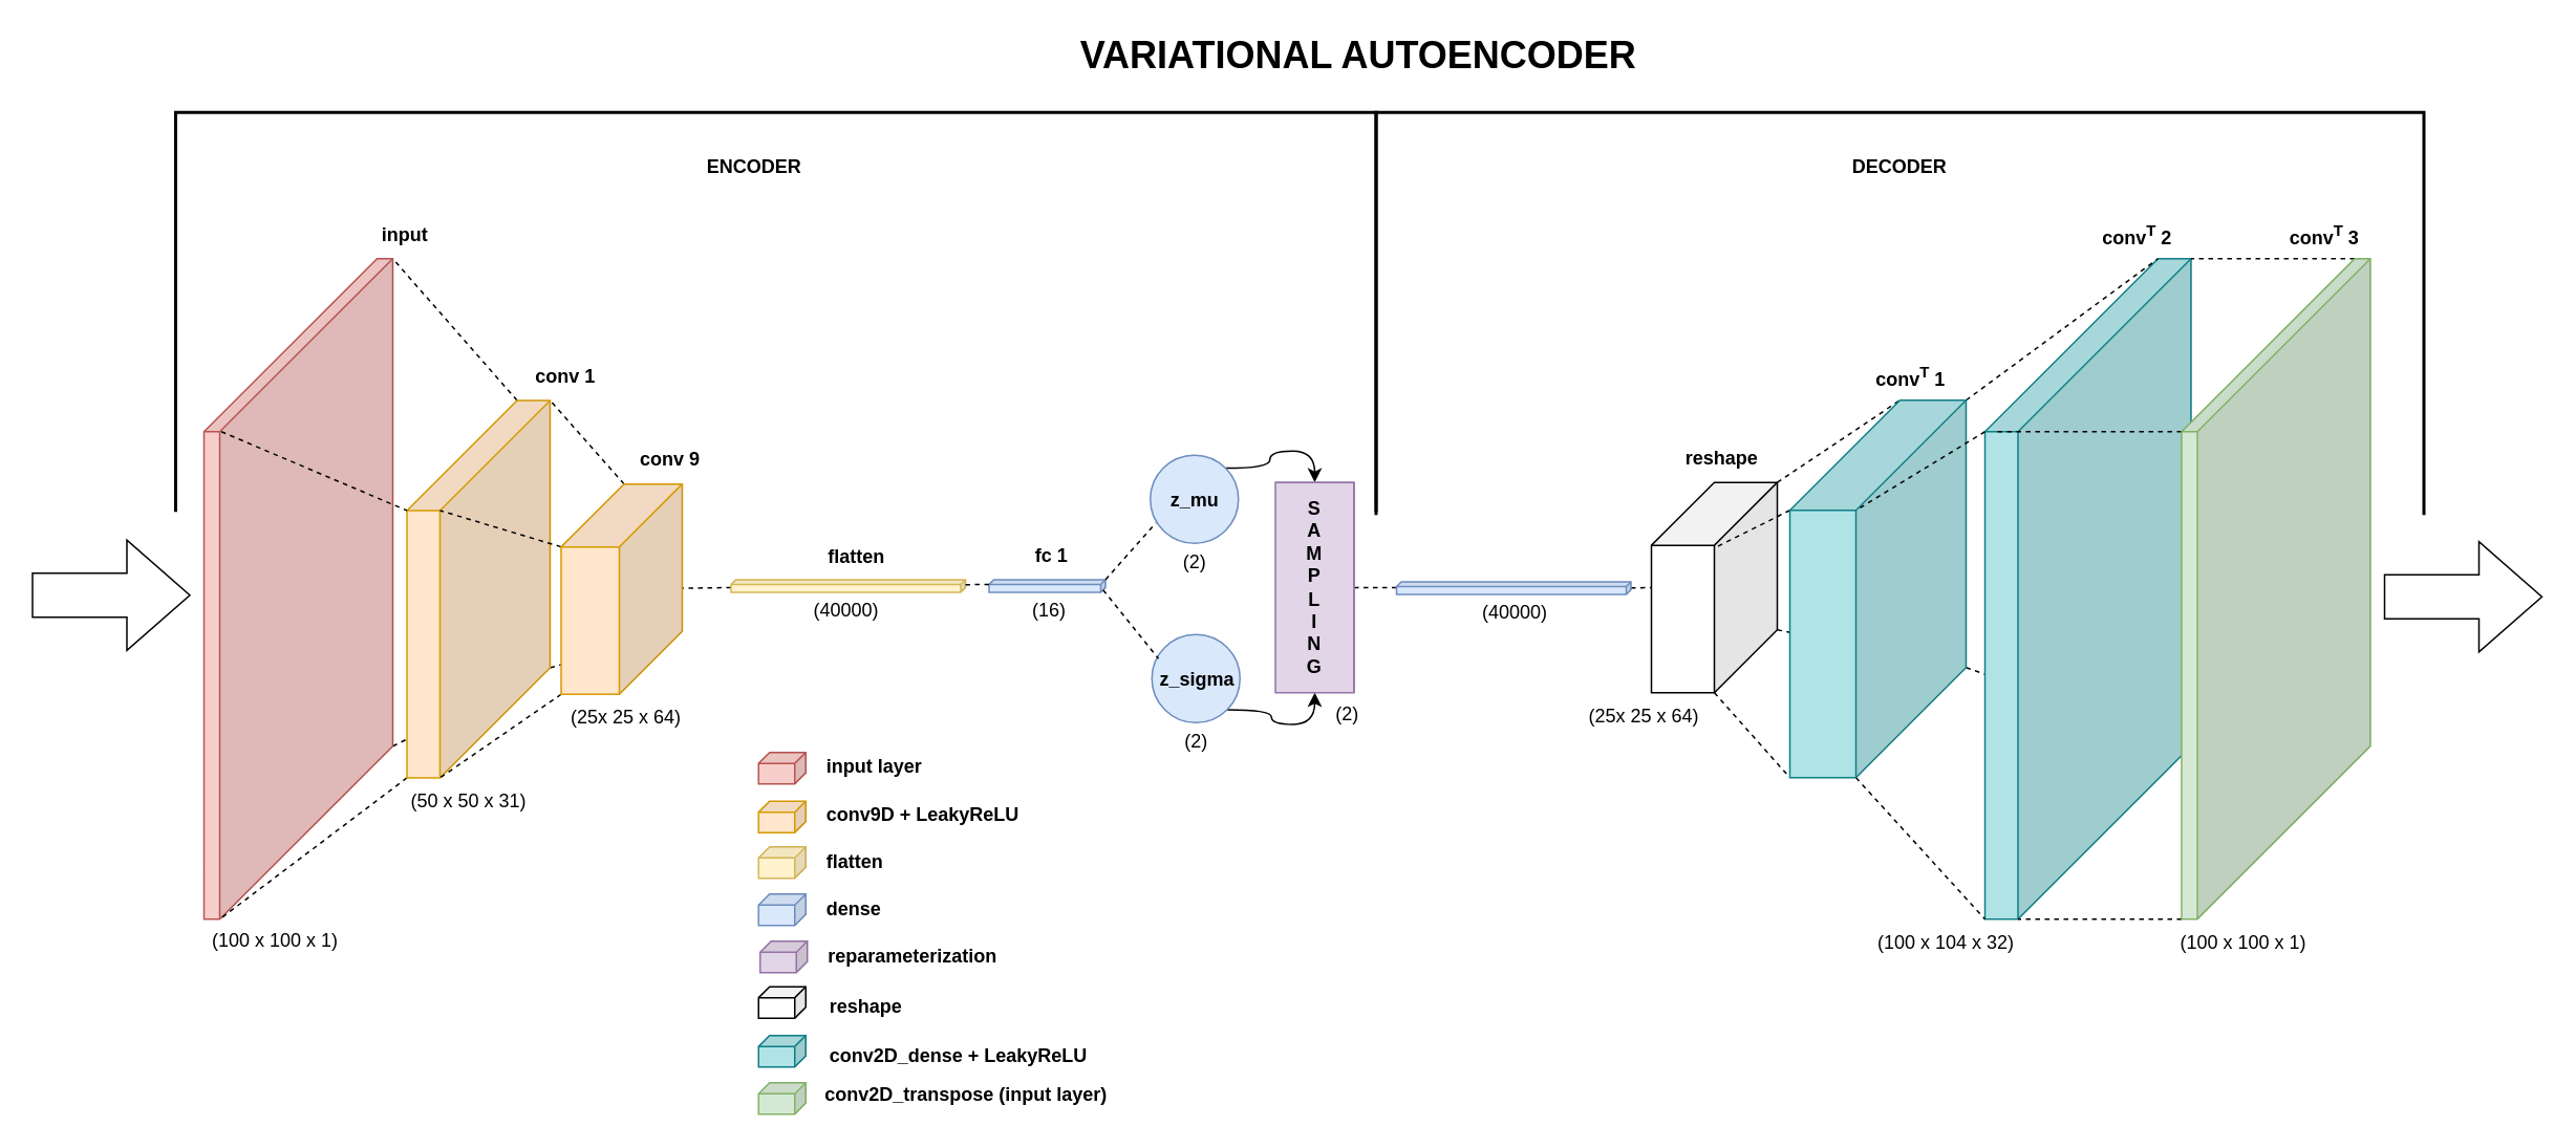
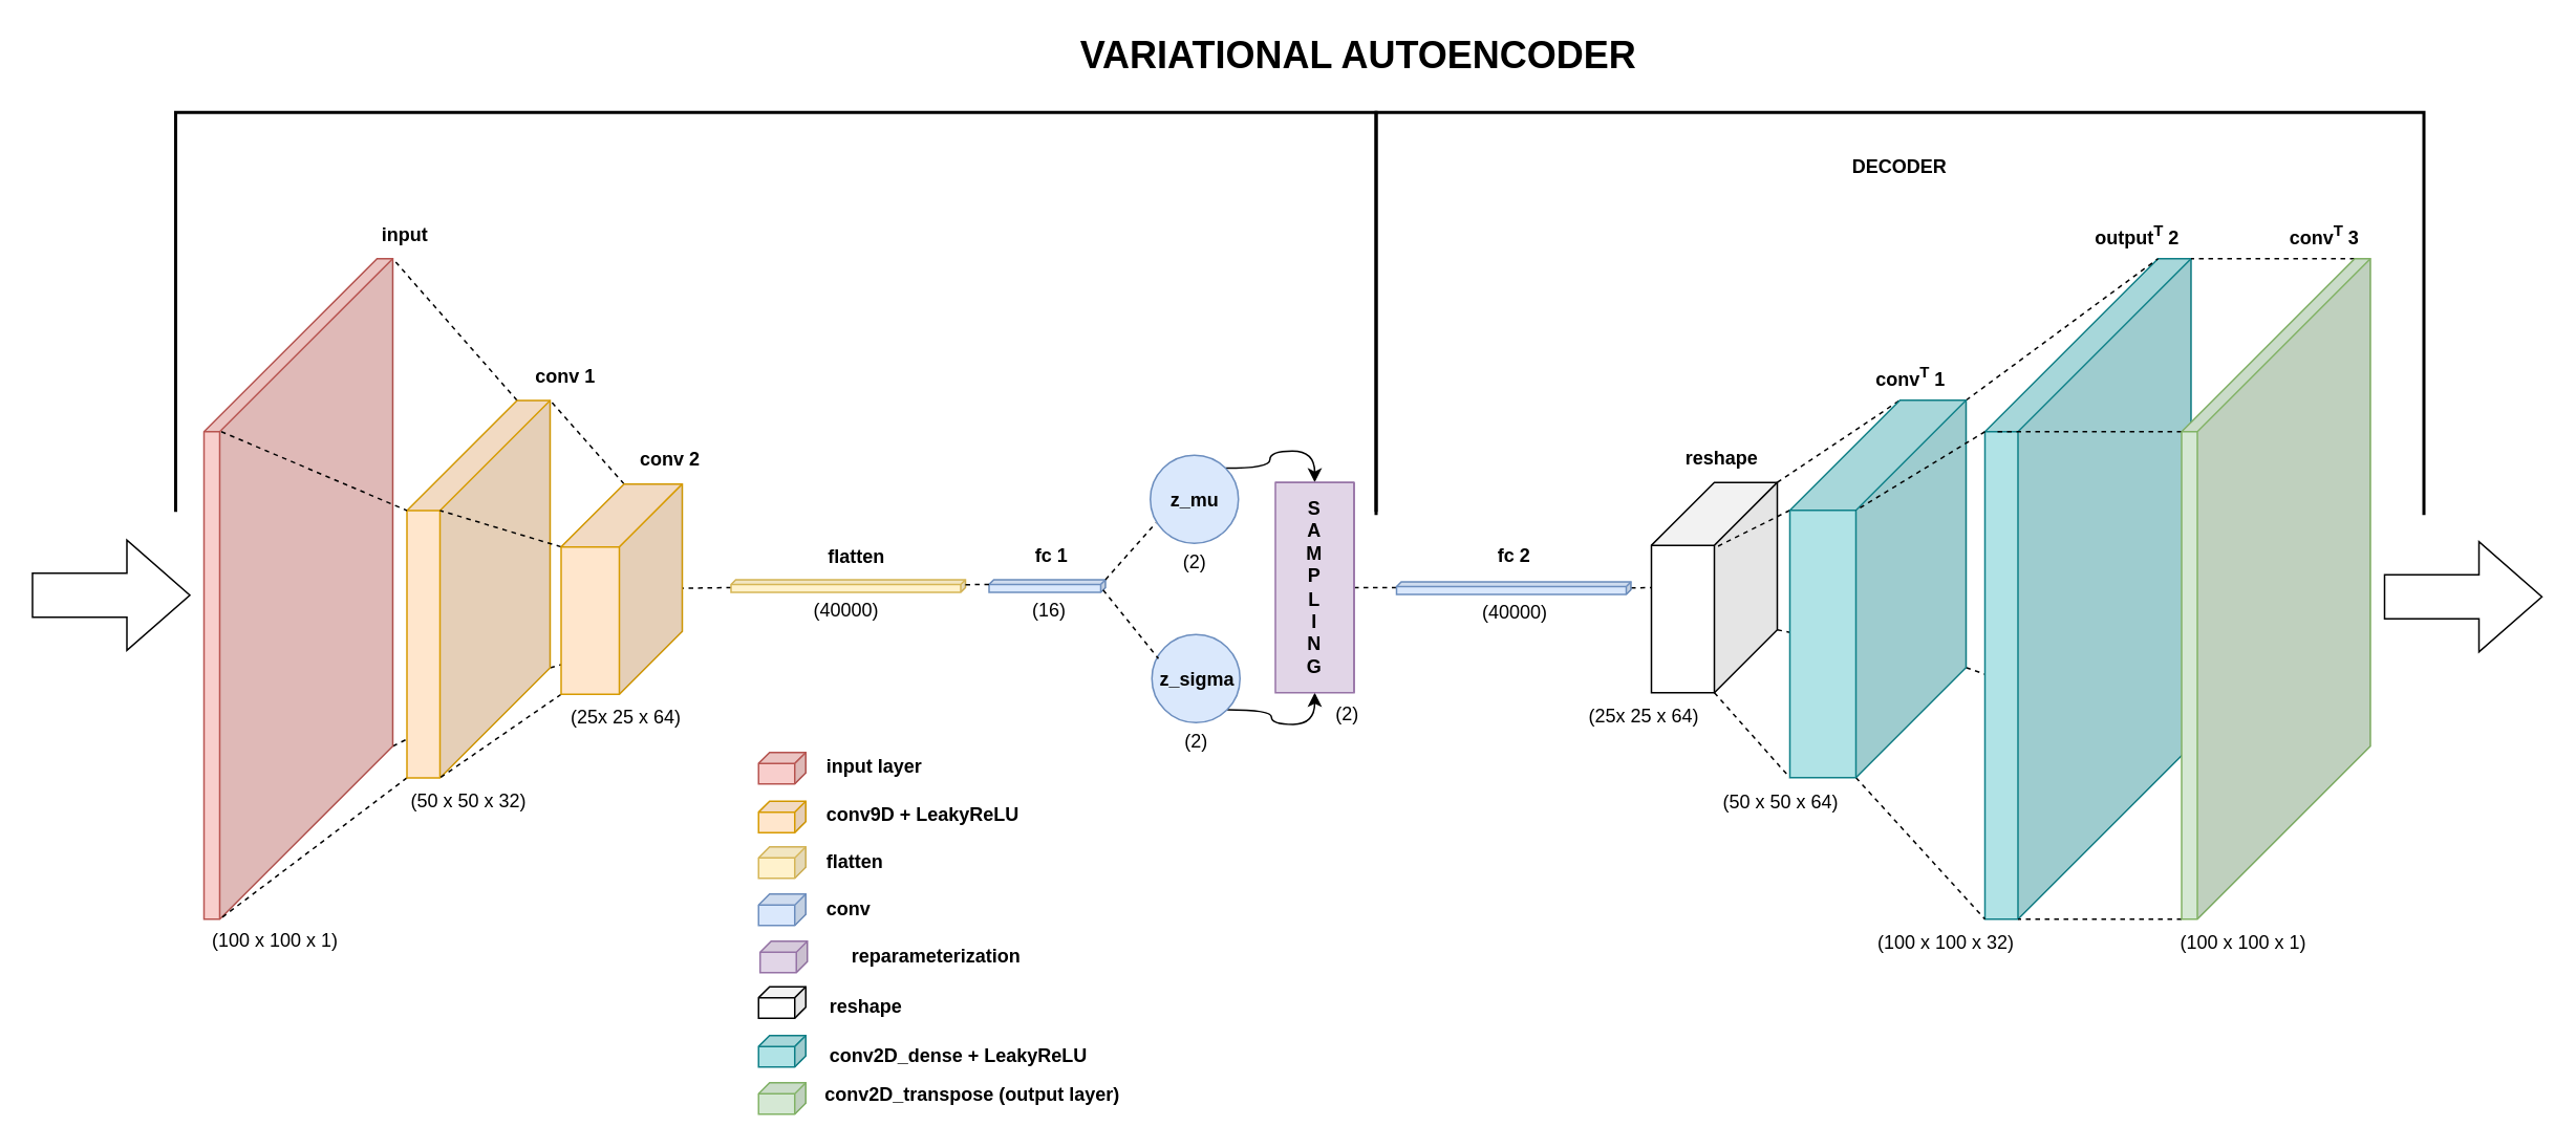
- <mxCell id="88" value="&lt;b&gt;ENCODER&lt;/b&gt;" style="text;html=1;strokeColor=none;fillColor=none;align=center;verticalAlign=middle;whiteSpace=wrap;rounded=0;" vertex="1" parent="1"><mxGeometry x="459" y="91" width="40" height="30" as="geometry" /></mxCell>
- <mxCell id="82" value="&lt;b&gt;conv&lt;sup&gt;T&lt;/sup&gt; 2&lt;br&gt;&lt;/b&gt;" style="text;html=1;strokeColor=none;fillColor=none;align=center;verticalAlign=middle;whiteSpace=wrap;rounded=0;" vertex="1" parent="1"><mxGeometry x="1313" y="134" width="90" height="30" as="geometry" /></mxCell>
+ <mxCell id="82" value="&lt;b&gt;output&lt;sup&gt;T&lt;/sup&gt; 2&lt;br&gt;&lt;/b&gt;" style="text;html=1;strokeColor=none;fillColor=none;align=center;verticalAlign=middle;whiteSpace=wrap;rounded=0;" vertex="1" parent="1"><mxGeometry x="1313" y="134" width="90" height="30" as="geometry" /></mxCell>
- <mxCell id="20" value="&lt;b&gt;conv 9&lt;/b&gt;" style="text;html=1;strokeColor=none;fillColor=none;align=center;verticalAlign=middle;whiteSpace=wrap;rounded=0;" parent="1" vertex="1"><mxGeometry x="400" y="277.25" width="51" height="30" as="geometry" /></mxCell>
+ <mxCell id="20" value="&lt;b&gt;conv 2&lt;/b&gt;" style="text;html=1;strokeColor=none;fillColor=none;align=center;verticalAlign=middle;whiteSpace=wrap;rounded=0;" parent="1" vertex="1"><mxGeometry x="400" y="277.25" width="51" height="30" as="geometry" /></mxCell>
+ <mxCell id="60" value="&lt;b&gt;fc 2&lt;/b&gt;" style="text;html=1;strokeColor=none;fillColor=none;align=center;verticalAlign=middle;whiteSpace=wrap;rounded=0;" vertex="1" parent="1"><mxGeometry x="917" y="337.9" width="90" height="30" as="geometry" /></mxCell>
- <mxCell id="23" value="(50 x 50 x 31)" style="text;html=1;strokeColor=none;fillColor=none;align=center;verticalAlign=middle;whiteSpace=wrap;rounded=0;" parent="1" vertex="1"><mxGeometry x="248" y="494.13" width="99" height="30" as="geometry" /></mxCell>
+ <mxCell id="23" value="(50 x 50 x 32)" style="text;html=1;strokeColor=none;fillColor=none;align=center;verticalAlign=middle;whiteSpace=wrap;rounded=0;" parent="1" vertex="1"><mxGeometry x="248" y="494.13" width="99" height="30" as="geometry" /></mxCell>
+ <mxCell id="79" value="(50 x 50 x 64)" style="text;html=1;strokeColor=none;fillColor=none;align=center;verticalAlign=middle;whiteSpace=wrap;rounded=0;" vertex="1" parent="1"><mxGeometry x="1082" y="495.13" width="99" height="30" as="geometry" /></mxCell>
- <mxCell id="28" value="dense" style="text;html=1;strokeColor=none;fillColor=none;align=left;verticalAlign=middle;whiteSpace=wrap;rounded=0;fontStyle=1" parent="1" vertex="1"><mxGeometry x="522.5" y="566.12" width="138" height="23.88" as="geometry" /></mxCell>
+ <mxCell id="28" value="conv" style="text;html=1;strokeColor=none;fillColor=none;align=left;verticalAlign=middle;whiteSpace=wrap;rounded=0;fontStyle=1" parent="1" vertex="1"><mxGeometry x="522.5" y="566.12" width="138" height="23.88" as="geometry" /></mxCell>
- <mxCell id="80" value="(100 x 104 x 32)" style="text;html=1;strokeColor=none;fillColor=none;align=center;verticalAlign=middle;whiteSpace=wrap;rounded=0;" vertex="1" parent="1"><mxGeometry x="1187" y="584" width="99" height="30" as="geometry" /></mxCell>
+ <mxCell id="80" value="(100 x 100 x 32)" style="text;html=1;strokeColor=none;fillColor=none;align=center;verticalAlign=middle;whiteSpace=wrap;rounded=0;" vertex="1" parent="1"><mxGeometry x="1187" y="584" width="99" height="30" as="geometry" /></mxCell>
- <mxCell id="63" value="reparameterization" style="text;html=1;strokeColor=none;fillColor=none;align=left;verticalAlign=middle;whiteSpace=wrap;rounded=0;fontStyle=1" vertex="1" parent="1"><mxGeometry x="523.5" y="596.12" width="138" height="23.88" as="geometry" /></mxCell>
+ <mxCell id="63" value="reparameterization" style="text;html=1;strokeColor=none;fillColor=none;align=left;verticalAlign=middle;whiteSpace=wrap;rounded=0;fontStyle=1" vertex="1" parent="1"><mxGeometry x="538.5" y="596.12" width="138" height="23.88" as="geometry" /></mxCell>
- <mxCell id="29" value="conv2D_transpose (input layer)" style="text;html=1;strokeColor=none;fillColor=none;align=left;verticalAlign=middle;whiteSpace=wrap;rounded=0;fontStyle=1" parent="1" vertex="1"><mxGeometry x="521.5" y="684.12" width="243" height="23.88" as="geometry" /></mxCell>
+ <mxCell id="29" value="conv2D_transpose (output layer)" style="text;html=1;strokeColor=none;fillColor=none;align=left;verticalAlign=middle;whiteSpace=wrap;rounded=0;fontStyle=1" parent="1" vertex="1"><mxGeometry x="521.5" y="684.12" width="243" height="23.88" as="geometry" /></mxCell>
